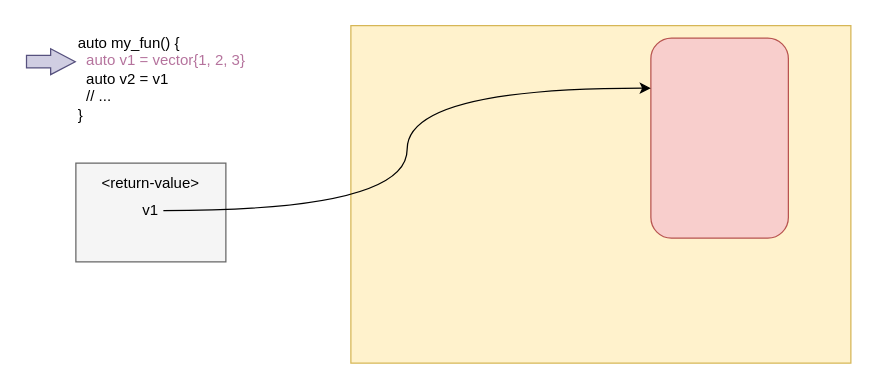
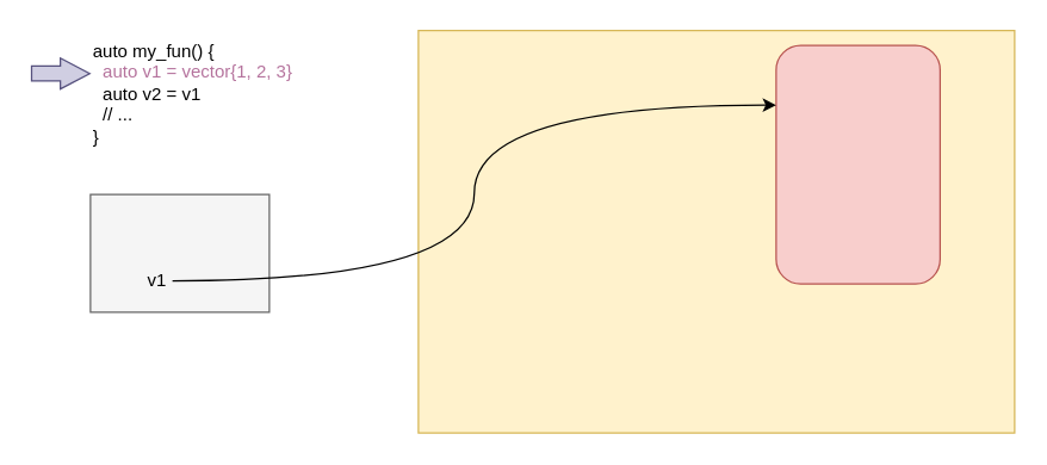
- <mxCell id="7" value="&amp;lt;return-value&amp;gt;" style="text;html=1;strokeColor=none;fillColor=none;align=center;verticalAlign=middle;whiteSpace=wrap;rounded=0;" vertex="1" parent="1"><mxGeometry x="60" y="136" width="120" height="20" as="geometry" /></mxCell>
- <mxCell id="6" value="v1" style="text;html=1;strokeColor=none;fillColor=none;align=center;verticalAlign=middle;whiteSpace=wrap;rounded=0;" vertex="1" parent="1"><mxGeometry x="110" y="158" width="20" height="20" as="geometry" /></mxCell>
+ <mxCell id="6" value="v1" style="text;html=1;strokeColor=none;fillColor=none;align=center;verticalAlign=middle;whiteSpace=wrap;rounded=0;" vertex="1" parent="1"><mxGeometry x="95" y="178" width="20" height="20" as="geometry" /></mxCell>
